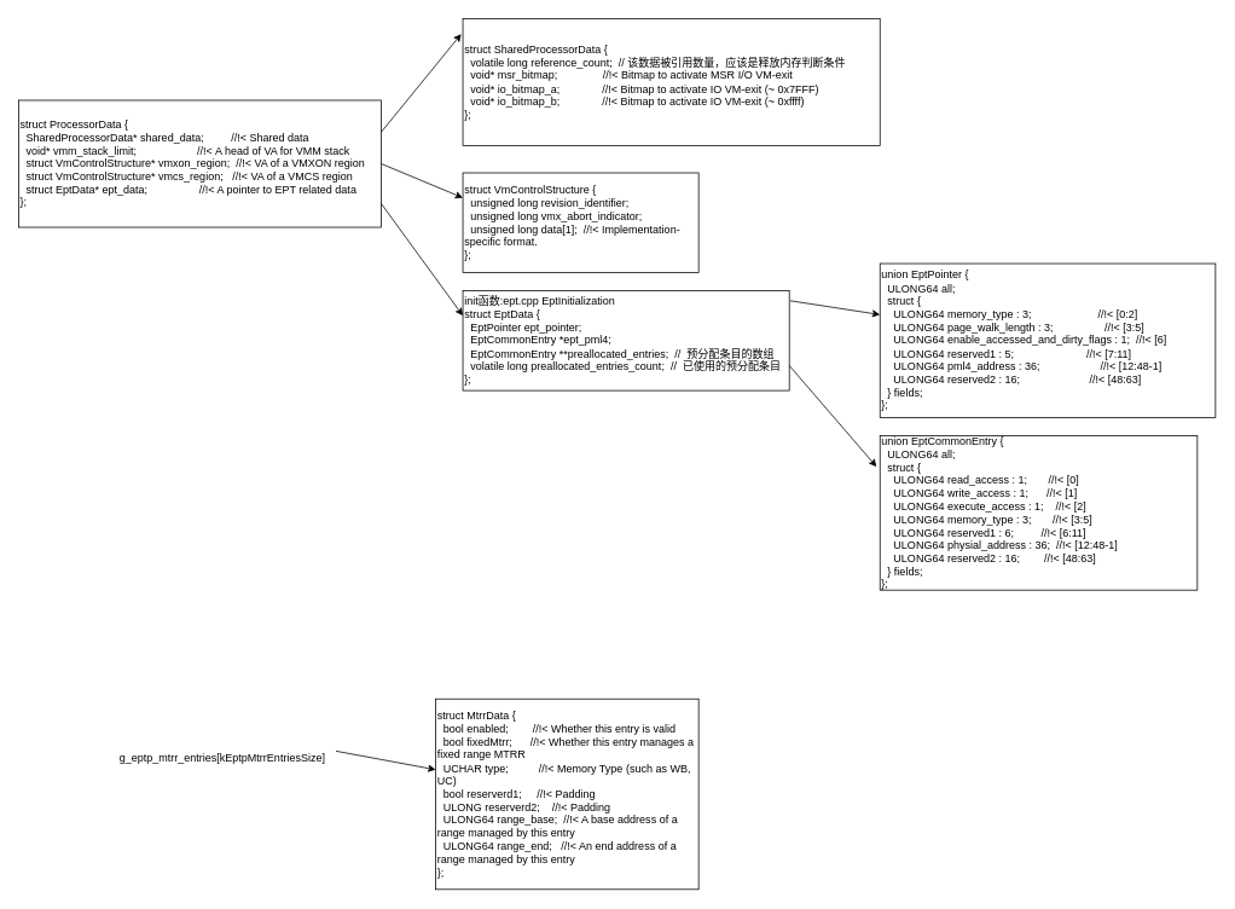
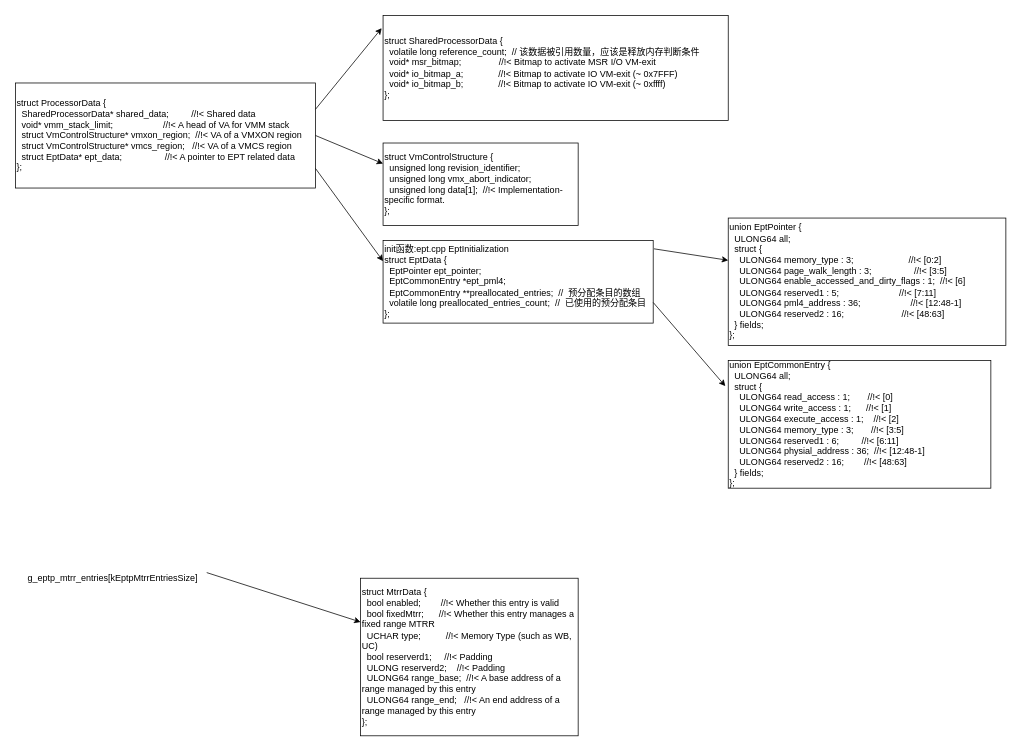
- <mxCell id="14" value="g_eptp_mtrr_entries[kEptpMtrrEntriesSize]" style="text;html=1;align=center;verticalAlign=middle;whiteSpace=wrap;rounded=0;" vertex="1" parent="1"><mxGeometry x="120" y="820" width="250" height="30" as="geometry" /></mxCell>
+ <mxCell id="14" value="g_eptp_mtrr_entries[kEptpMtrrEntriesSize]" style="text;html=1;align=center;verticalAlign=middle;whiteSpace=wrap;rounded=0;" vertex="1" parent="1"><mxGeometry x="25" y="755" width="250" height="30" as="geometry" /></mxCell>
